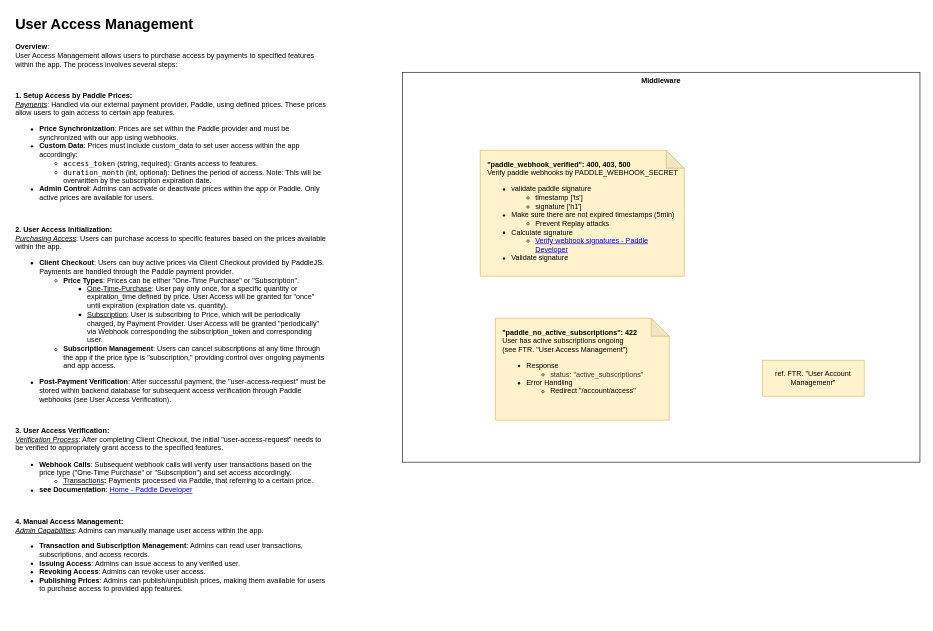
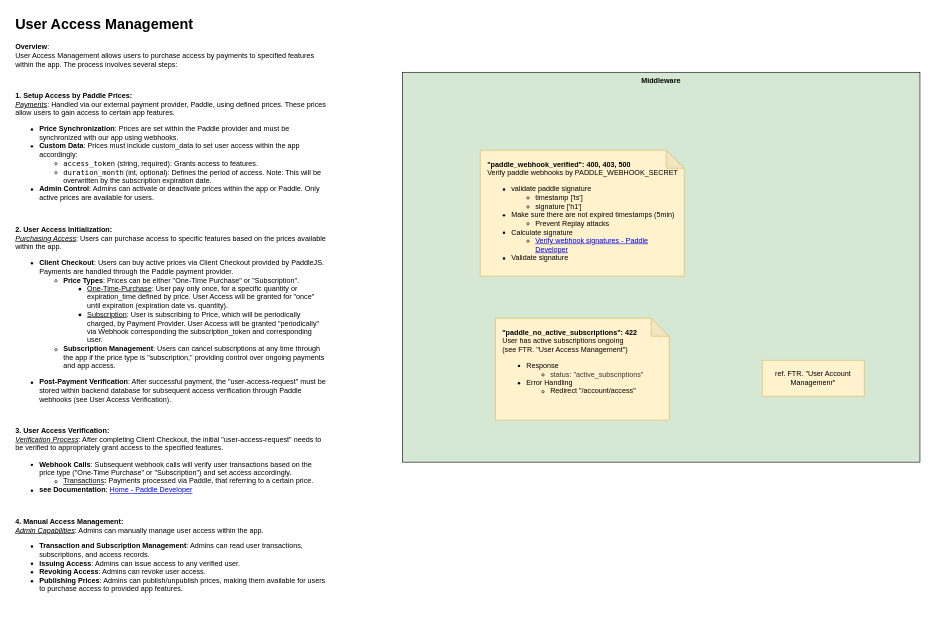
- <mxCell id="3" value="&lt;b&gt;Middleware&lt;/b&gt;" style="rounded=0;whiteSpace=wrap;html=1;verticalAlign=top;" parent="1" vertex="1"><mxGeometry x="670" y="120" width="863" height="650" as="geometry" /></mxCell>
+ <mxCell id="3" value="&lt;b&gt;Middleware&lt;/b&gt;" style="rounded=0;whiteSpace=wrap;html=1;verticalAlign=top;fillColor=#d5e8d4;" parent="1" vertex="1"><mxGeometry x="670" y="120" width="863" height="650" as="geometry" /></mxCell>
